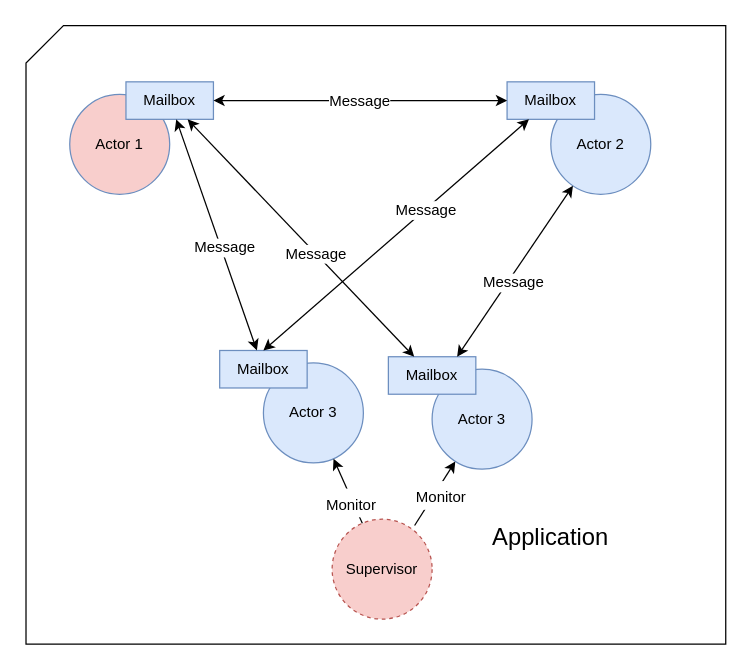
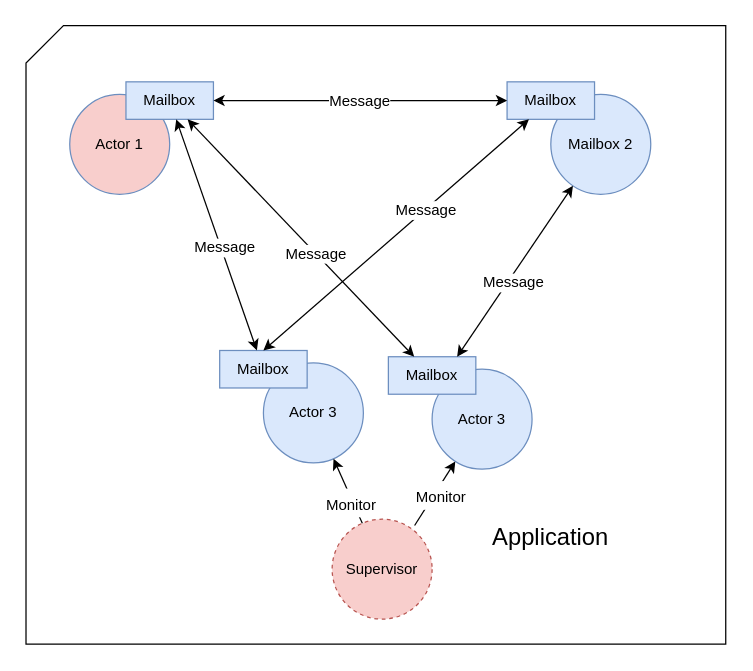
- <mxCell id="7" value="&lt;div&gt;Actor 2&lt;/div&gt;" style="ellipse;whiteSpace=wrap;html=1;aspect=fixed;fillColor=#dae8fc;strokeColor=#6c8ebf;" vertex="1" parent="1"><mxGeometry x="440" y="75" width="80" height="80" as="geometry" /></mxCell>
+ <mxCell id="7" value="&lt;div&gt;Mailbox 2&lt;/div&gt;" style="ellipse;whiteSpace=wrap;html=1;aspect=fixed;fillColor=#dae8fc;strokeColor=#6c8ebf;" vertex="1" parent="1"><mxGeometry x="440" y="75" width="80" height="80" as="geometry" /></mxCell>
